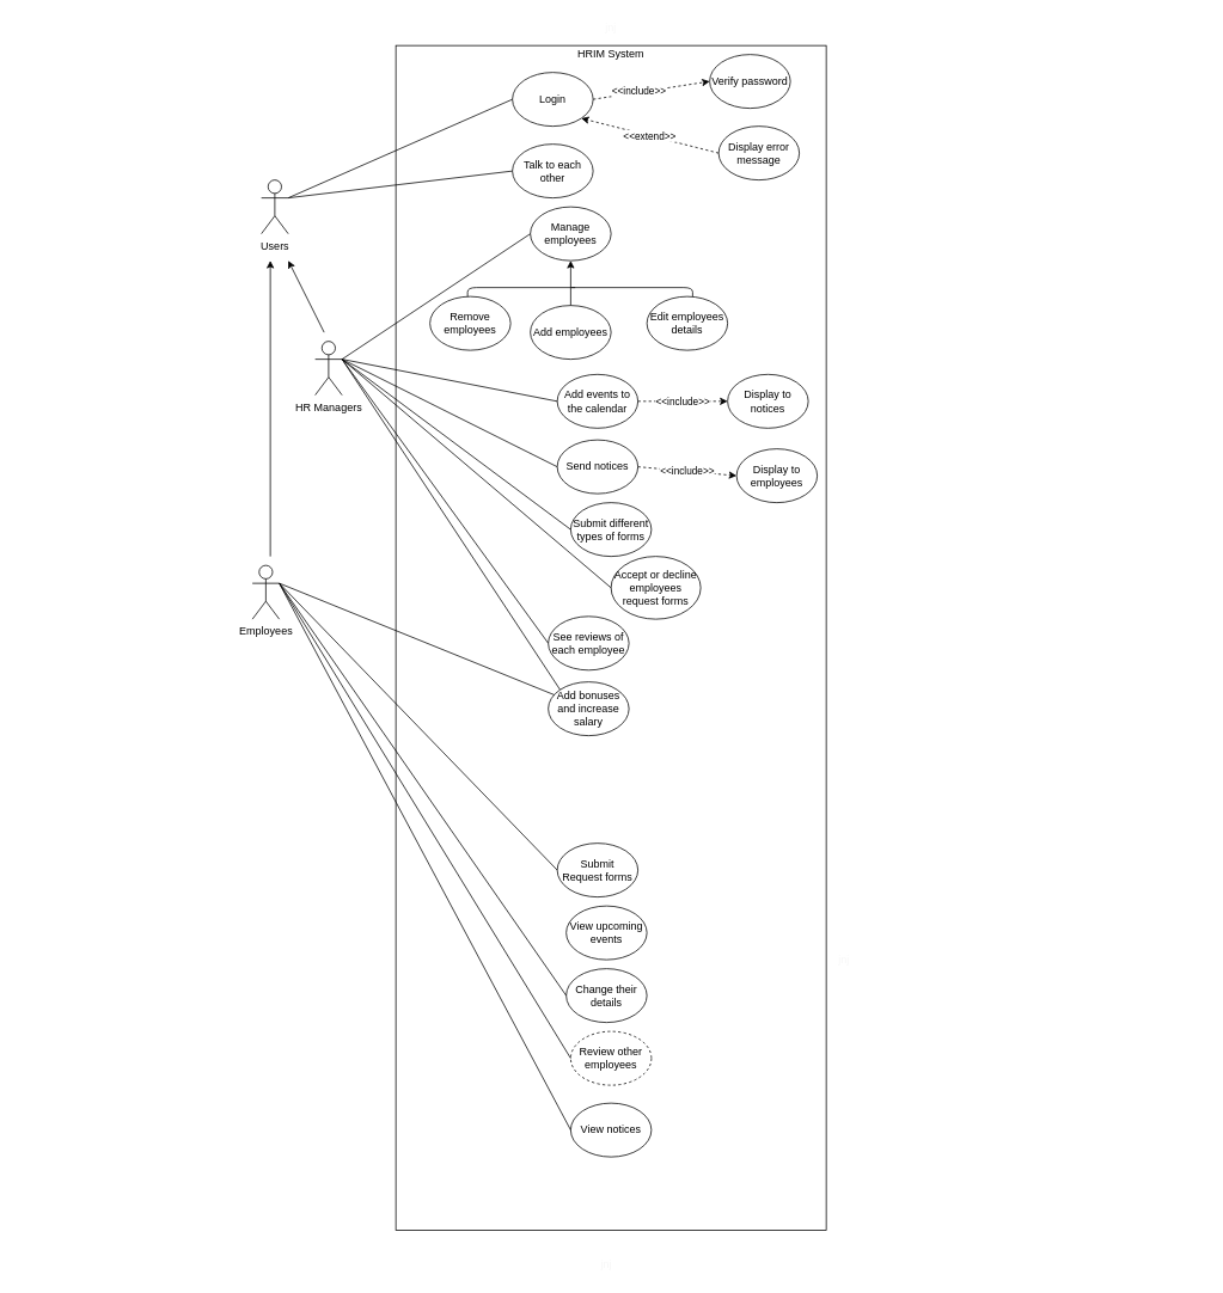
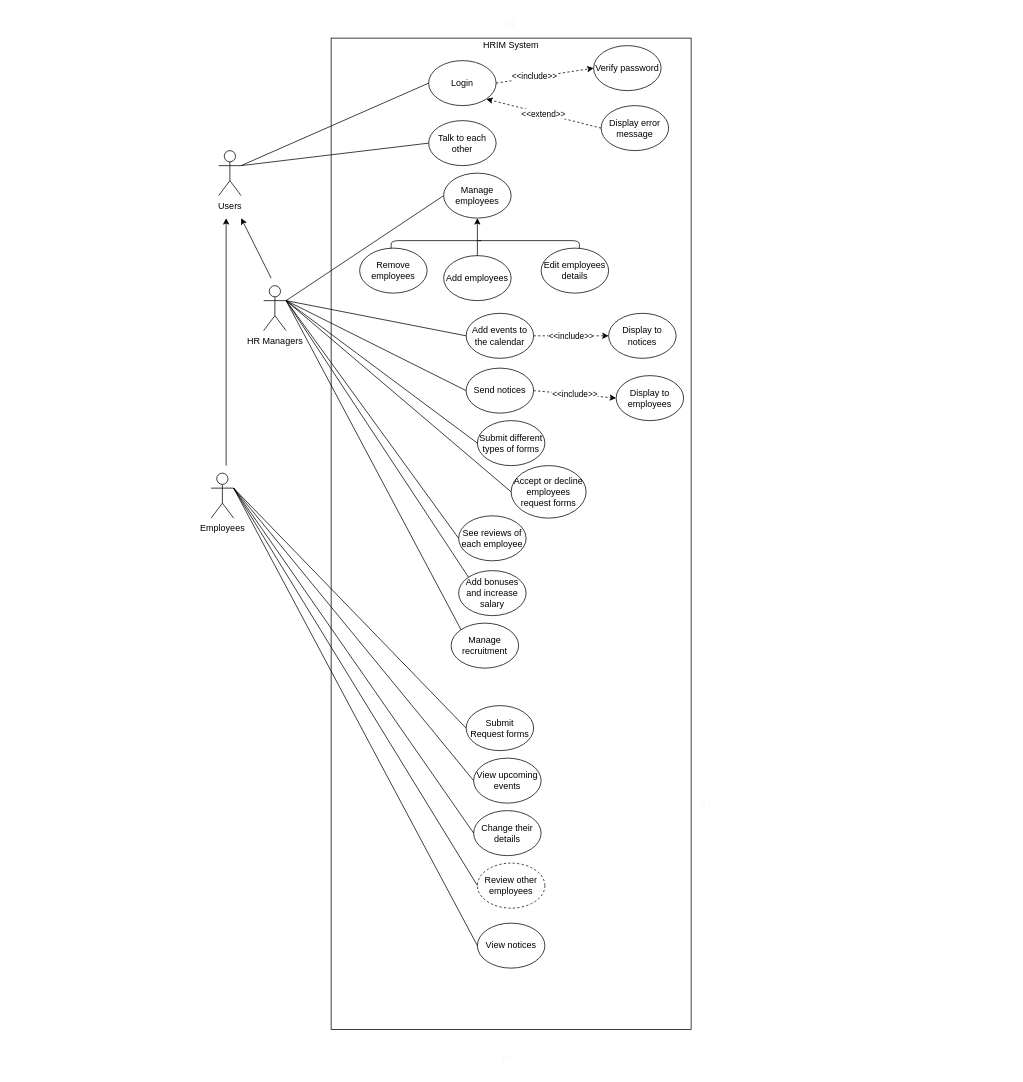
+ <mxCell id="51" value="" style="endArrow=none;html=1;entryX=0;entryY=0;entryDx=0;entryDy=0;exitX=1;exitY=0.333;exitDx=0;exitDy=0;exitPerimeter=0;" parent="1" source="5" target="50" edge="1"><mxGeometry width="50" height="50" relative="1" as="geometry"><mxPoint x="391" y="380" as="sourcePoint" /><mxPoint x="601" y="950" as="targetPoint" /></mxGeometry></mxCell>
- <mxCell id="34" value="" style="endArrow=none;html=1;exitX=1;exitY=0.333;exitDx=0;exitDy=0;exitPerimeter=0;" parent="1" source="4" target="19" edge="1"><mxGeometry width="50" height="50" relative="1" as="geometry"><mxPoint x="391" y="380" as="sourcePoint" /><mxPoint x="601" y="590" as="targetPoint" /></mxGeometry></mxCell>
+ <mxCell id="34" value="" style="endArrow=none;html=1;entryX=0;entryY=0.5;entryDx=0;entryDy=0;exitX=1;exitY=0.333;exitDx=0;exitDy=0;exitPerimeter=0;" parent="1" source="4" target="16" edge="1"><mxGeometry width="50" height="50" relative="1" as="geometry"><mxPoint x="391" y="380" as="sourcePoint" /><mxPoint x="601" y="590" as="targetPoint" /></mxGeometry></mxCell>
+ <mxCell id="50" value="Manage recruitment" style="ellipse;whiteSpace=wrap;html=1;" parent="1" vertex="1"><mxGeometry x="601.01" y="830" width="90" height="60" as="geometry" /></mxCell>
